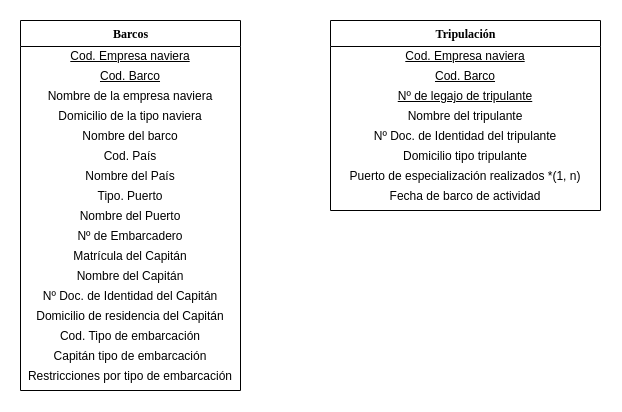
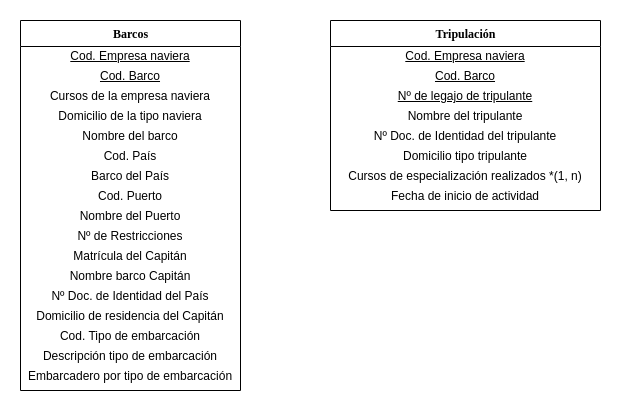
- <mxCell id="5" value="Nombre de la empresa naviera" style="text;html=1;strokeColor=none;fillColor=none;align=center;verticalAlign=middle;whiteSpace=wrap;rounded=0;" vertex="1" parent="2"><mxGeometry y="66" width="220" height="20" as="geometry" /></mxCell>
+ <mxCell id="5" value="Cursos de la empresa naviera" style="text;html=1;strokeColor=none;fillColor=none;align=center;verticalAlign=middle;whiteSpace=wrap;rounded=0;" vertex="1" parent="2"><mxGeometry y="66" width="220" height="20" as="geometry" /></mxCell>
- <mxCell id="9" value="Nombre del País" style="text;html=1;strokeColor=none;fillColor=none;align=center;verticalAlign=middle;whiteSpace=wrap;rounded=0;" vertex="1" parent="2"><mxGeometry y="146" width="220" height="20" as="geometry" /></mxCell>
+ <mxCell id="9" value="Barco del País" style="text;html=1;strokeColor=none;fillColor=none;align=center;verticalAlign=middle;whiteSpace=wrap;rounded=0;" vertex="1" parent="2"><mxGeometry y="146" width="220" height="20" as="geometry" /></mxCell>
- <mxCell id="27" value="Puerto de especialización realizados *(1, n)" style="text;html=1;strokeColor=none;fillColor=none;align=center;verticalAlign=middle;whiteSpace=wrap;rounded=0;" vertex="1" parent="20"><mxGeometry y="146" width="270" height="20" as="geometry" /></mxCell>
+ <mxCell id="27" value="Cursos de especialización realizados *(1, n)" style="text;html=1;strokeColor=none;fillColor=none;align=center;verticalAlign=middle;whiteSpace=wrap;rounded=0;" vertex="1" parent="20"><mxGeometry y="146" width="270" height="20" as="geometry" /></mxCell>
- <mxCell id="10" value="Tipo. Puerto" style="text;html=1;strokeColor=none;fillColor=none;align=center;verticalAlign=middle;whiteSpace=wrap;rounded=0;" vertex="1" parent="2"><mxGeometry y="166" width="220" height="20" as="geometry" /></mxCell>
+ <mxCell id="10" value="Cod. Puerto" style="text;html=1;strokeColor=none;fillColor=none;align=center;verticalAlign=middle;whiteSpace=wrap;rounded=0;" vertex="1" parent="2"><mxGeometry y="166" width="220" height="20" as="geometry" /></mxCell>
- <mxCell id="28" value="Fecha de barco de actividad" style="text;html=1;strokeColor=none;fillColor=none;align=center;verticalAlign=middle;whiteSpace=wrap;rounded=0;" vertex="1" parent="20"><mxGeometry y="166" width="270" height="20" as="geometry" /></mxCell>
+ <mxCell id="28" value="Fecha de inicio de actividad" style="text;html=1;strokeColor=none;fillColor=none;align=center;verticalAlign=middle;whiteSpace=wrap;rounded=0;" vertex="1" parent="20"><mxGeometry y="166" width="270" height="20" as="geometry" /></mxCell>
- <mxCell id="12" value="Nº de Embarcadero" style="text;html=1;strokeColor=none;fillColor=none;align=center;verticalAlign=middle;whiteSpace=wrap;rounded=0;" vertex="1" parent="2"><mxGeometry y="206" width="220" height="20" as="geometry" /></mxCell>
+ <mxCell id="12" value="Nº de Restricciones" style="text;html=1;strokeColor=none;fillColor=none;align=center;verticalAlign=middle;whiteSpace=wrap;rounded=0;" vertex="1" parent="2"><mxGeometry y="206" width="220" height="20" as="geometry" /></mxCell>
- <mxCell id="14" value="Nombre del Capitán" style="text;html=1;strokeColor=none;fillColor=none;align=center;verticalAlign=middle;whiteSpace=wrap;rounded=0;" vertex="1" parent="2"><mxGeometry y="246" width="220" height="20" as="geometry" /></mxCell>
+ <mxCell id="14" value="Nombre barco Capitán" style="text;html=1;strokeColor=none;fillColor=none;align=center;verticalAlign=middle;whiteSpace=wrap;rounded=0;" vertex="1" parent="2"><mxGeometry y="246" width="220" height="20" as="geometry" /></mxCell>
- <mxCell id="15" value="Nº Doc. de Identidad del Capitán" style="text;html=1;strokeColor=none;fillColor=none;align=center;verticalAlign=middle;whiteSpace=wrap;rounded=0;" vertex="1" parent="2"><mxGeometry y="266" width="220" height="20" as="geometry" /></mxCell>
+ <mxCell id="15" value="Nº Doc. de Identidad del País" style="text;html=1;strokeColor=none;fillColor=none;align=center;verticalAlign=middle;whiteSpace=wrap;rounded=0;" vertex="1" parent="2"><mxGeometry y="266" width="220" height="20" as="geometry" /></mxCell>
- <mxCell id="18" value="Capitán tipo de embarcación" style="text;html=1;strokeColor=none;fillColor=none;align=center;verticalAlign=middle;whiteSpace=wrap;rounded=0;" vertex="1" parent="2"><mxGeometry y="326" width="220" height="20" as="geometry" /></mxCell>
+ <mxCell id="18" value="Descripción tipo de embarcación" style="text;html=1;strokeColor=none;fillColor=none;align=center;verticalAlign=middle;whiteSpace=wrap;rounded=0;" vertex="1" parent="2"><mxGeometry y="326" width="220" height="20" as="geometry" /></mxCell>
- <mxCell id="19" value="Restricciones por tipo de embarcación" style="text;html=1;strokeColor=none;fillColor=none;align=center;verticalAlign=middle;whiteSpace=wrap;rounded=0;" vertex="1" parent="2"><mxGeometry y="346" width="220" height="20" as="geometry" /></mxCell>
+ <mxCell id="19" value="Embarcadero por tipo de embarcación" style="text;html=1;strokeColor=none;fillColor=none;align=center;verticalAlign=middle;whiteSpace=wrap;rounded=0;" vertex="1" parent="2"><mxGeometry y="346" width="220" height="20" as="geometry" /></mxCell>
